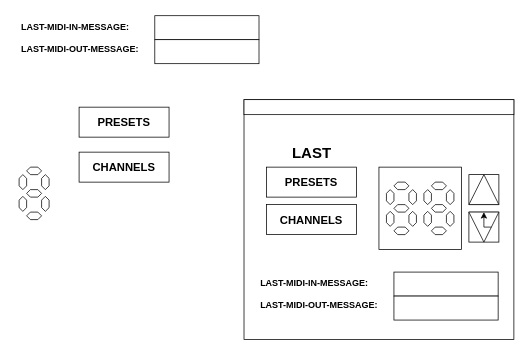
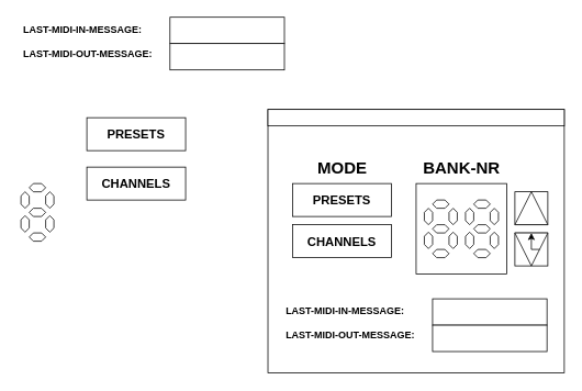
- <mxCell id="38" value="&lt;font size=&quot;1&quot;&gt;&lt;b style=&quot;font-size: 20px;&quot;&gt;LAST&lt;/b&gt;&lt;/font&gt;" style="text;html=1;align=center;verticalAlign=middle;resizable=0;points=[];autosize=1;strokeColor=none;fillColor=none;" vertex="1" parent="1"><mxGeometry x="375" y="182" width="80" height="40" as="geometry" /></mxCell>
+ <mxCell id="38" value="&lt;font size=&quot;1&quot;&gt;&lt;b style=&quot;font-size: 20px;&quot;&gt;MODE&lt;/b&gt;&lt;/font&gt;" style="text;html=1;align=center;verticalAlign=middle;resizable=0;points=[];autosize=1;strokeColor=none;fillColor=none;" vertex="1" parent="1"><mxGeometry x="375" y="182" width="80" height="40" as="geometry" /></mxCell>
+ <mxCell id="12" value="&lt;font size=&quot;1&quot;&gt;&lt;b style=&quot;font-size: 20px;&quot;&gt;BANK-NR&lt;/b&gt;&lt;/font&gt;" style="text;html=1;align=center;verticalAlign=middle;resizable=0;points=[];autosize=1;strokeColor=none;fillColor=none;" vertex="1" parent="11"><mxGeometry width="120" height="40" as="geometry" /></mxCell>
